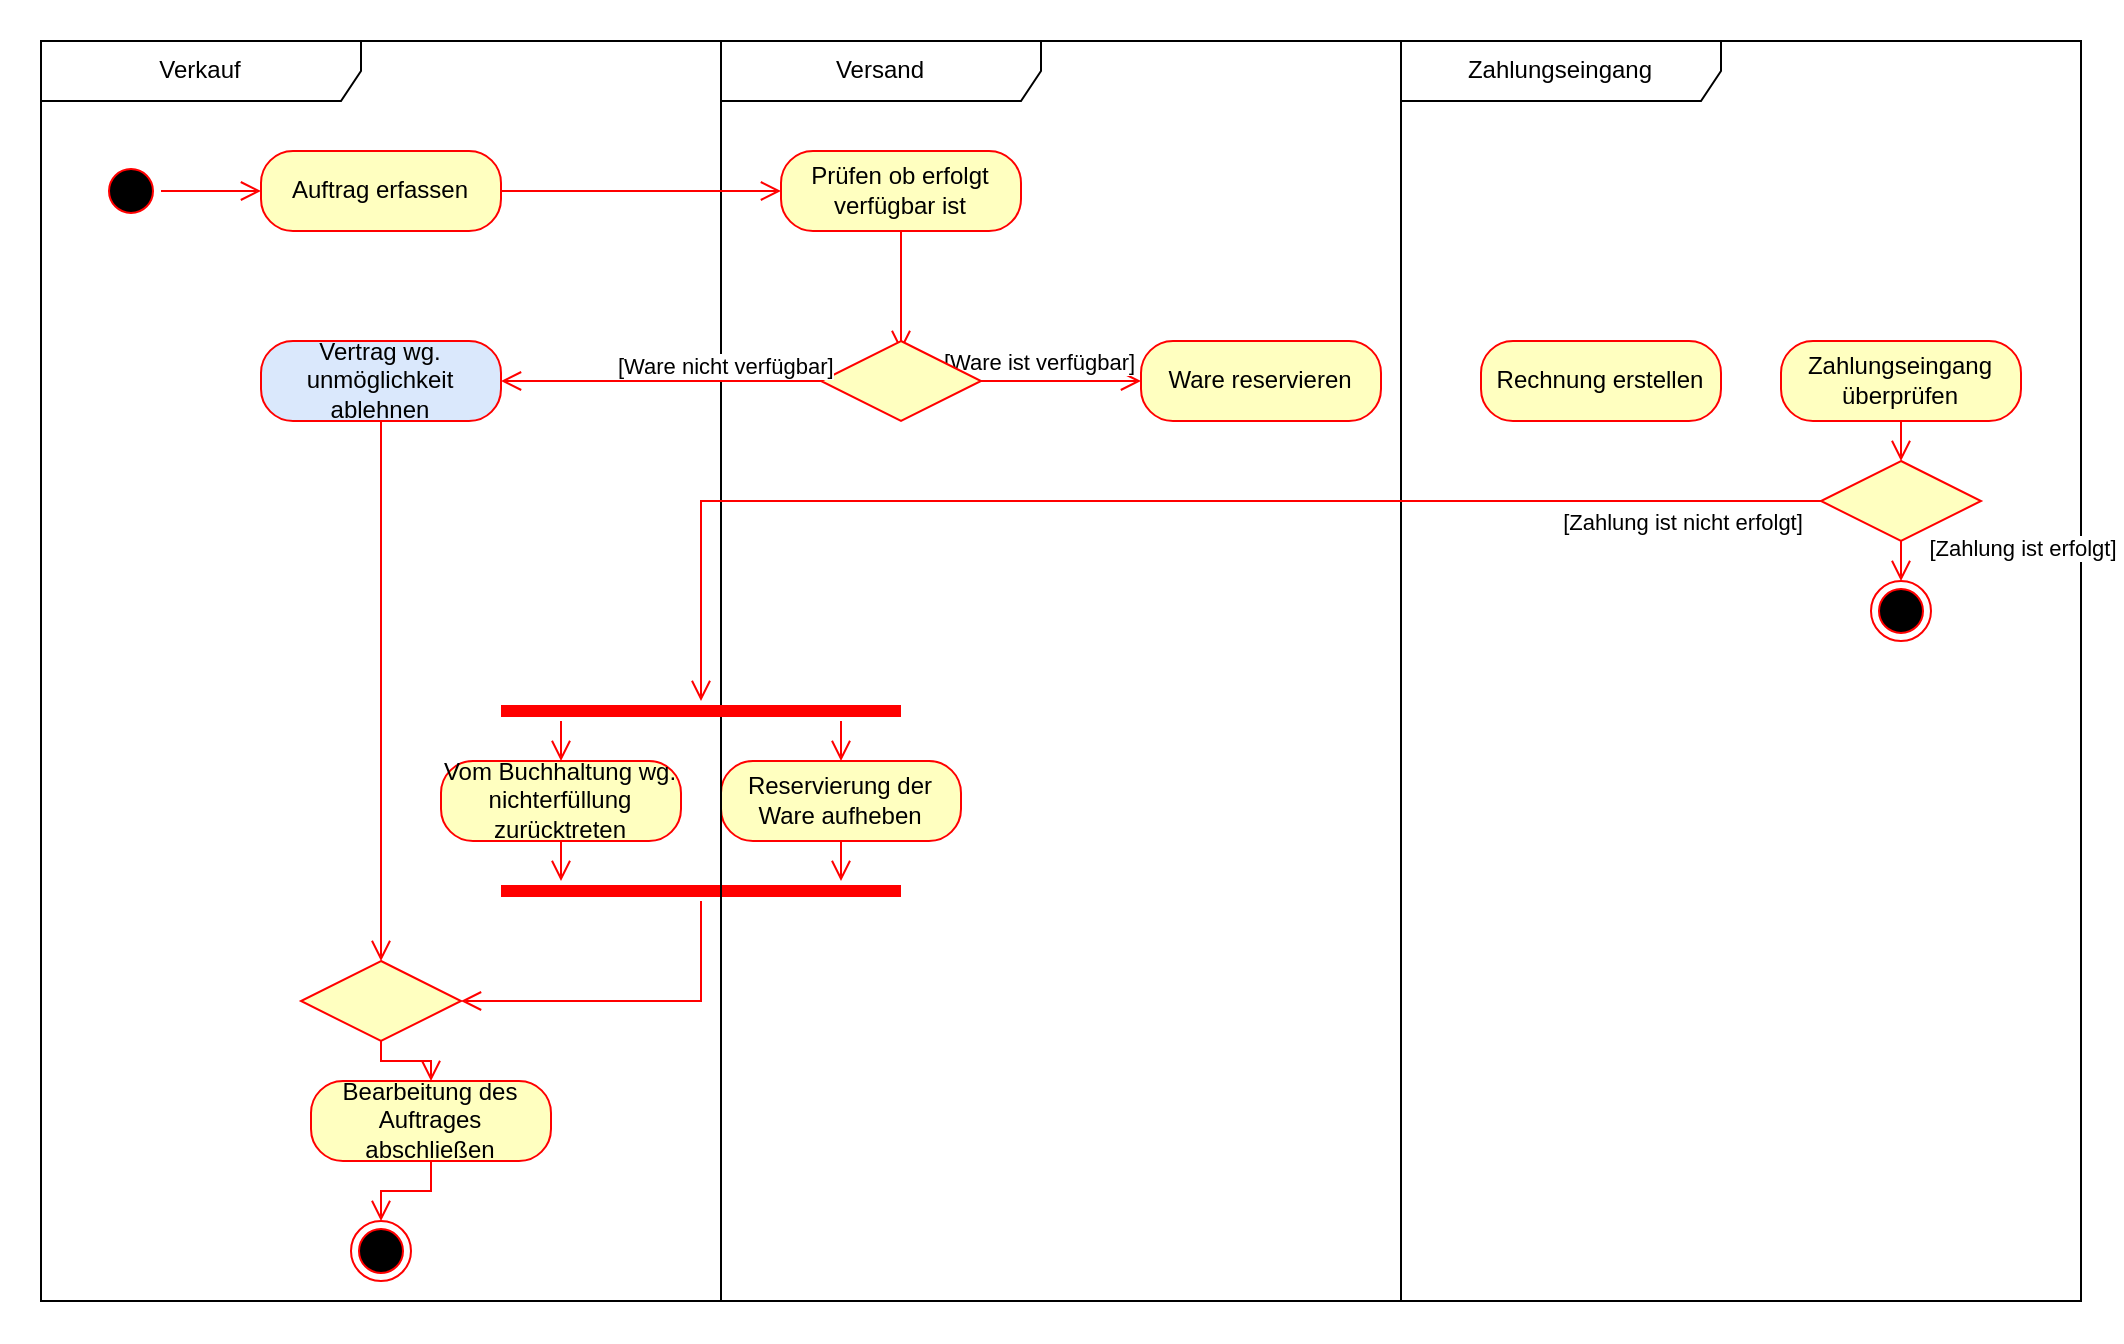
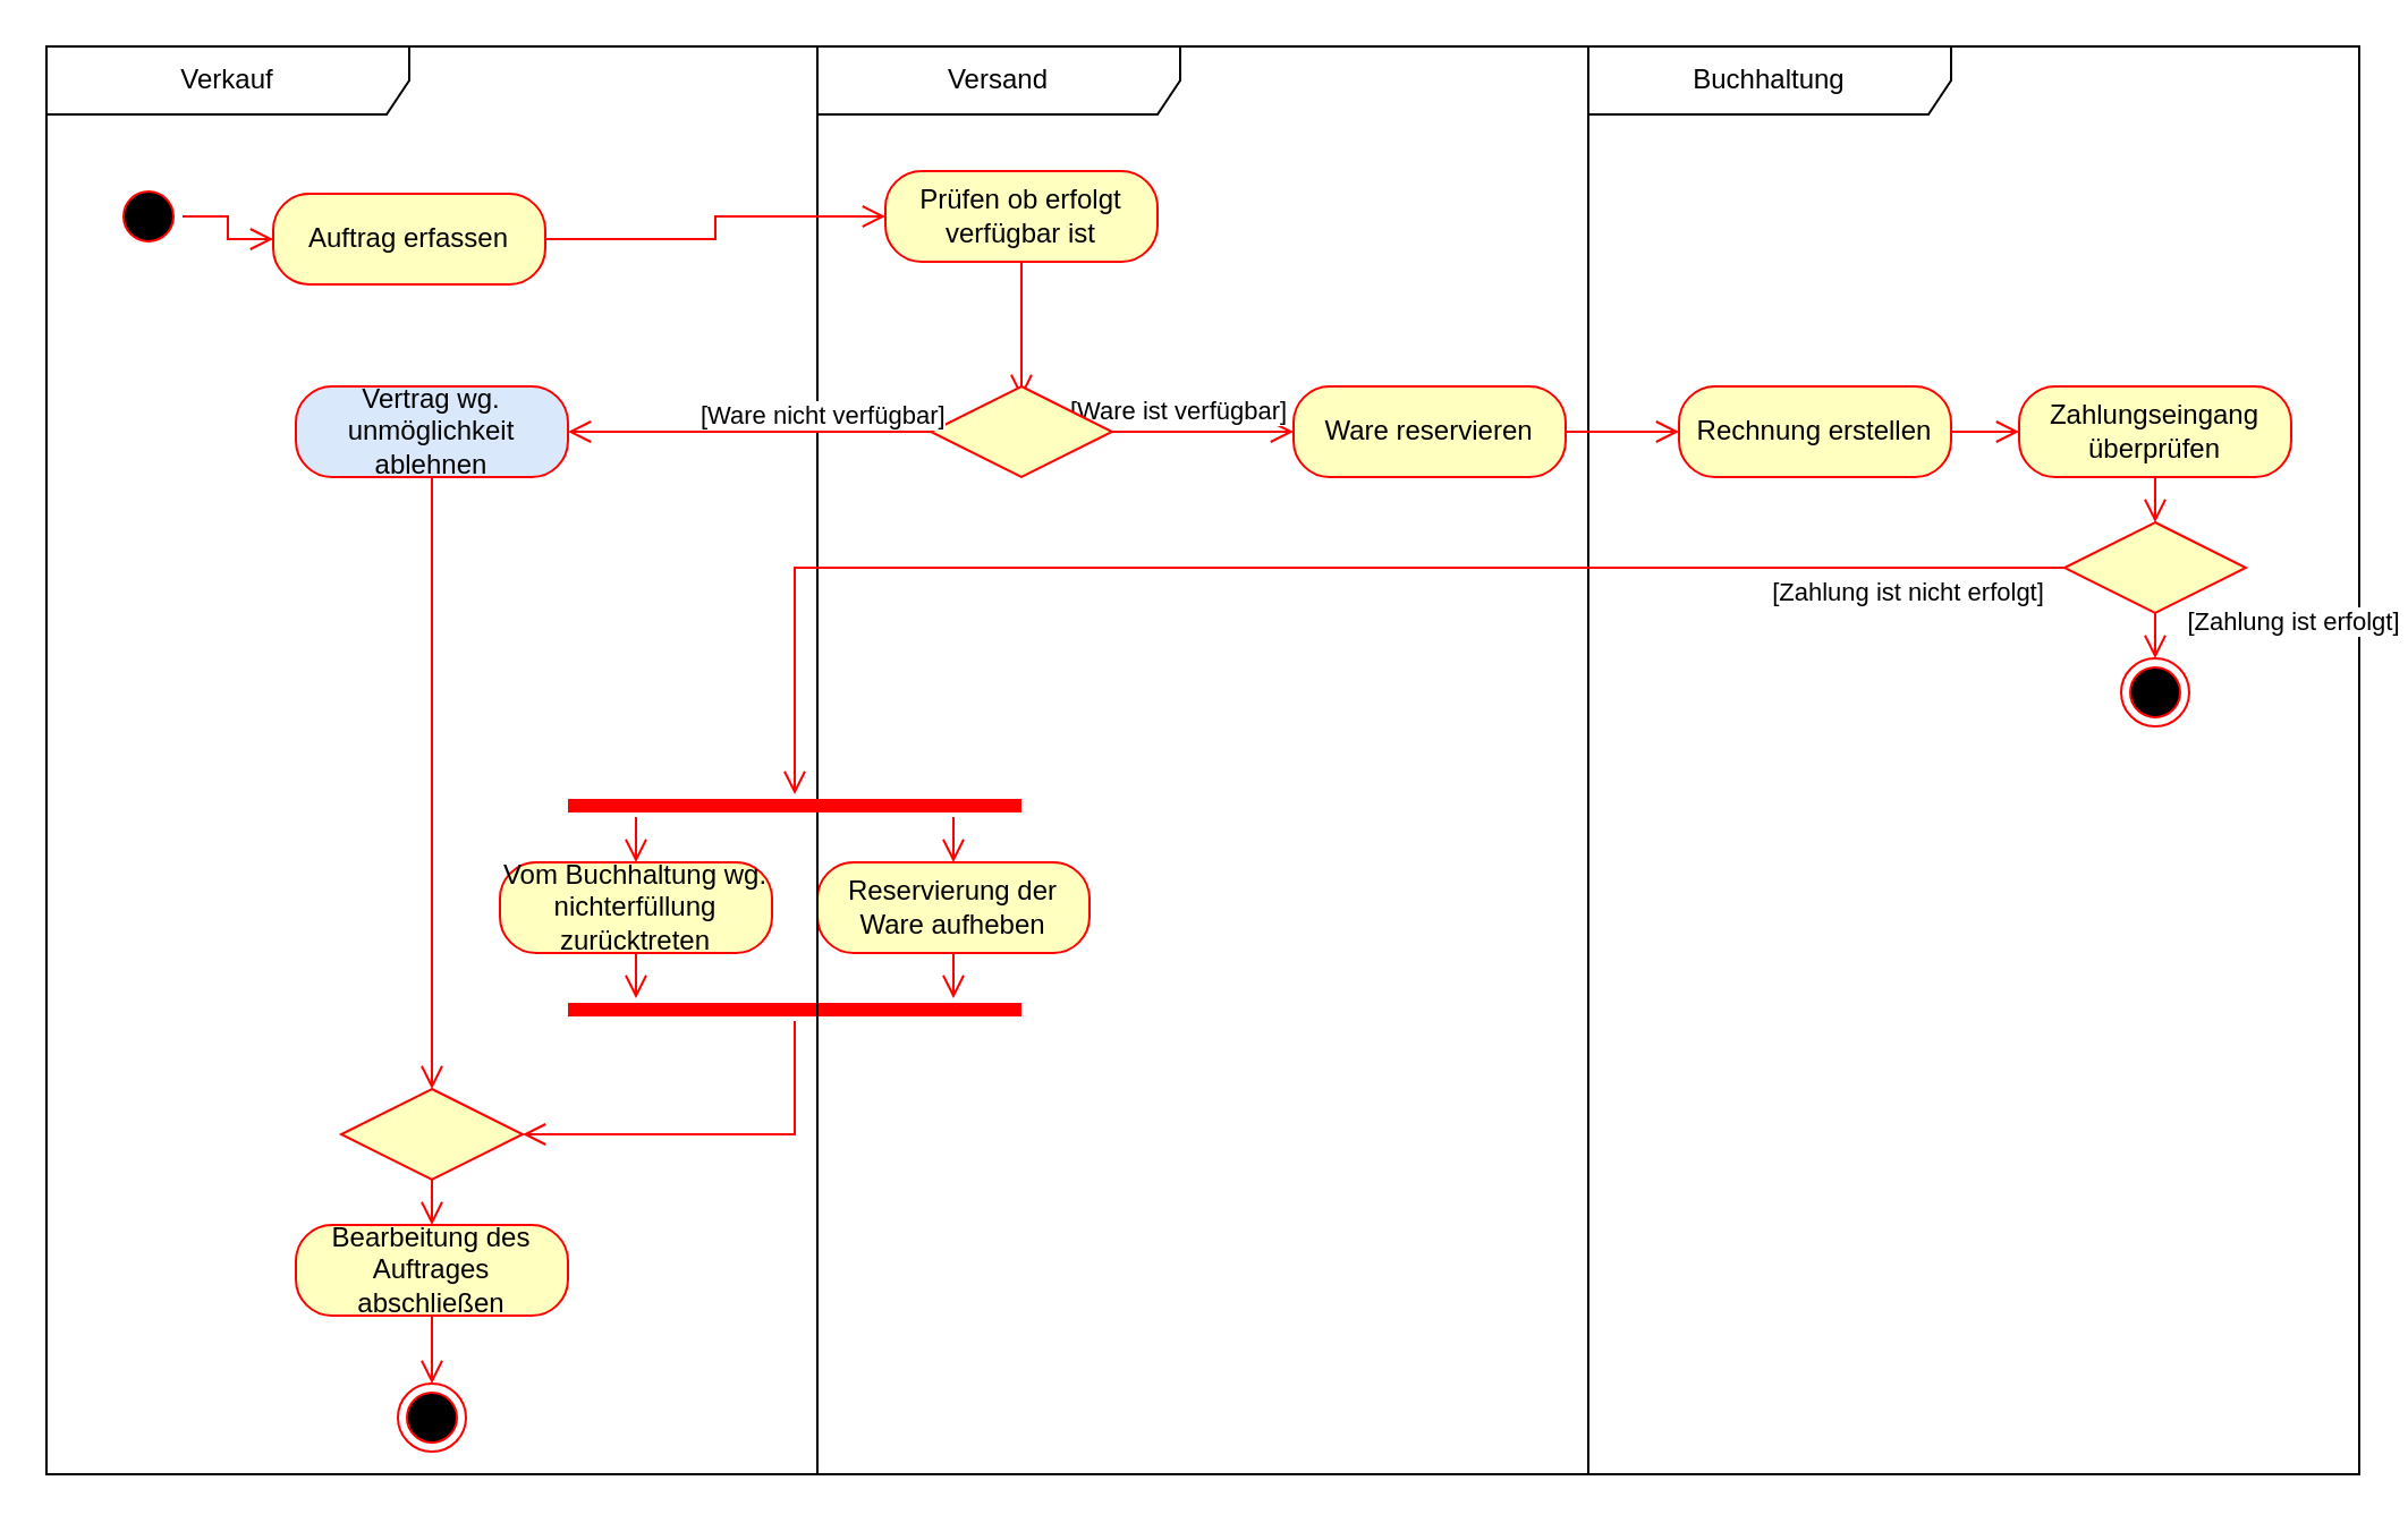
- <mxCell id="22" value="Zahlungseingang" style="shape=umlFrame;whiteSpace=wrap;html=1;pointerEvents=0;recursiveResize=0;container=1;collapsible=0;width=160;" parent="1" vertex="1"><mxGeometry x="700" y="20" width="340" height="630" as="geometry" /></mxCell>
+ <mxCell id="22" value="Buchhaltung" style="shape=umlFrame;whiteSpace=wrap;html=1;pointerEvents=0;recursiveResize=0;container=1;collapsible=0;width=160;" parent="1" vertex="1"><mxGeometry x="700" y="20" width="340" height="630" as="geometry" /></mxCell>
- <mxCell id="5" value="Auftrag erfassen" style="rounded=1;whiteSpace=wrap;html=1;arcSize=40;fontColor=#000000;fillColor=#ffffc0;strokeColor=#ff0000;" parent="2" vertex="1"><mxGeometry x="110" y="55" width="120" height="40" as="geometry" /></mxCell>
+ <mxCell id="5" value="Auftrag erfassen" style="rounded=1;whiteSpace=wrap;html=1;arcSize=40;fontColor=#000000;fillColor=#ffffc0;strokeColor=#ff0000;" parent="2" vertex="1"><mxGeometry x="100" y="65" width="120" height="40" as="geometry" /></mxCell>
+ <mxCell id="33" value="" style="edgeStyle=orthogonalEdgeStyle;html=1;verticalAlign=bottom;endArrow=open;endSize=8;strokeColor=#ff0000;rounded=0;" parent="1" source="20" target="23" edge="1"><mxGeometry relative="1" as="geometry"><mxPoint x="630" y="280" as="targetPoint" /></mxGeometry></mxCell>
+ <mxCell id="24" value="" style="edgeStyle=orthogonalEdgeStyle;html=1;verticalAlign=bottom;endArrow=open;endSize=8;strokeColor=#ff0000;rounded=0;" parent="22" source="23" target="25" edge="1"><mxGeometry relative="1" as="geometry"><mxPoint x="100" y="250" as="targetPoint" /></mxGeometry></mxCell>
- <mxCell id="39" value="Bearbeitung des Auftrages abschließen" style="rounded=1;whiteSpace=wrap;html=1;arcSize=40;fontColor=#000000;fillColor=#ffffc0;strokeColor=#ff0000;" parent="1" vertex="1"><mxGeometry x="155" y="540" width="120" height="40" as="geometry" /></mxCell>
+ <mxCell id="39" value="Bearbeitung des Auftrages abschließen" style="rounded=1;whiteSpace=wrap;html=1;arcSize=40;fontColor=#000000;fillColor=#ffffc0;strokeColor=#ff0000;" parent="1" vertex="1"><mxGeometry x="130" y="540" width="120" height="40" as="geometry" /></mxCell>
